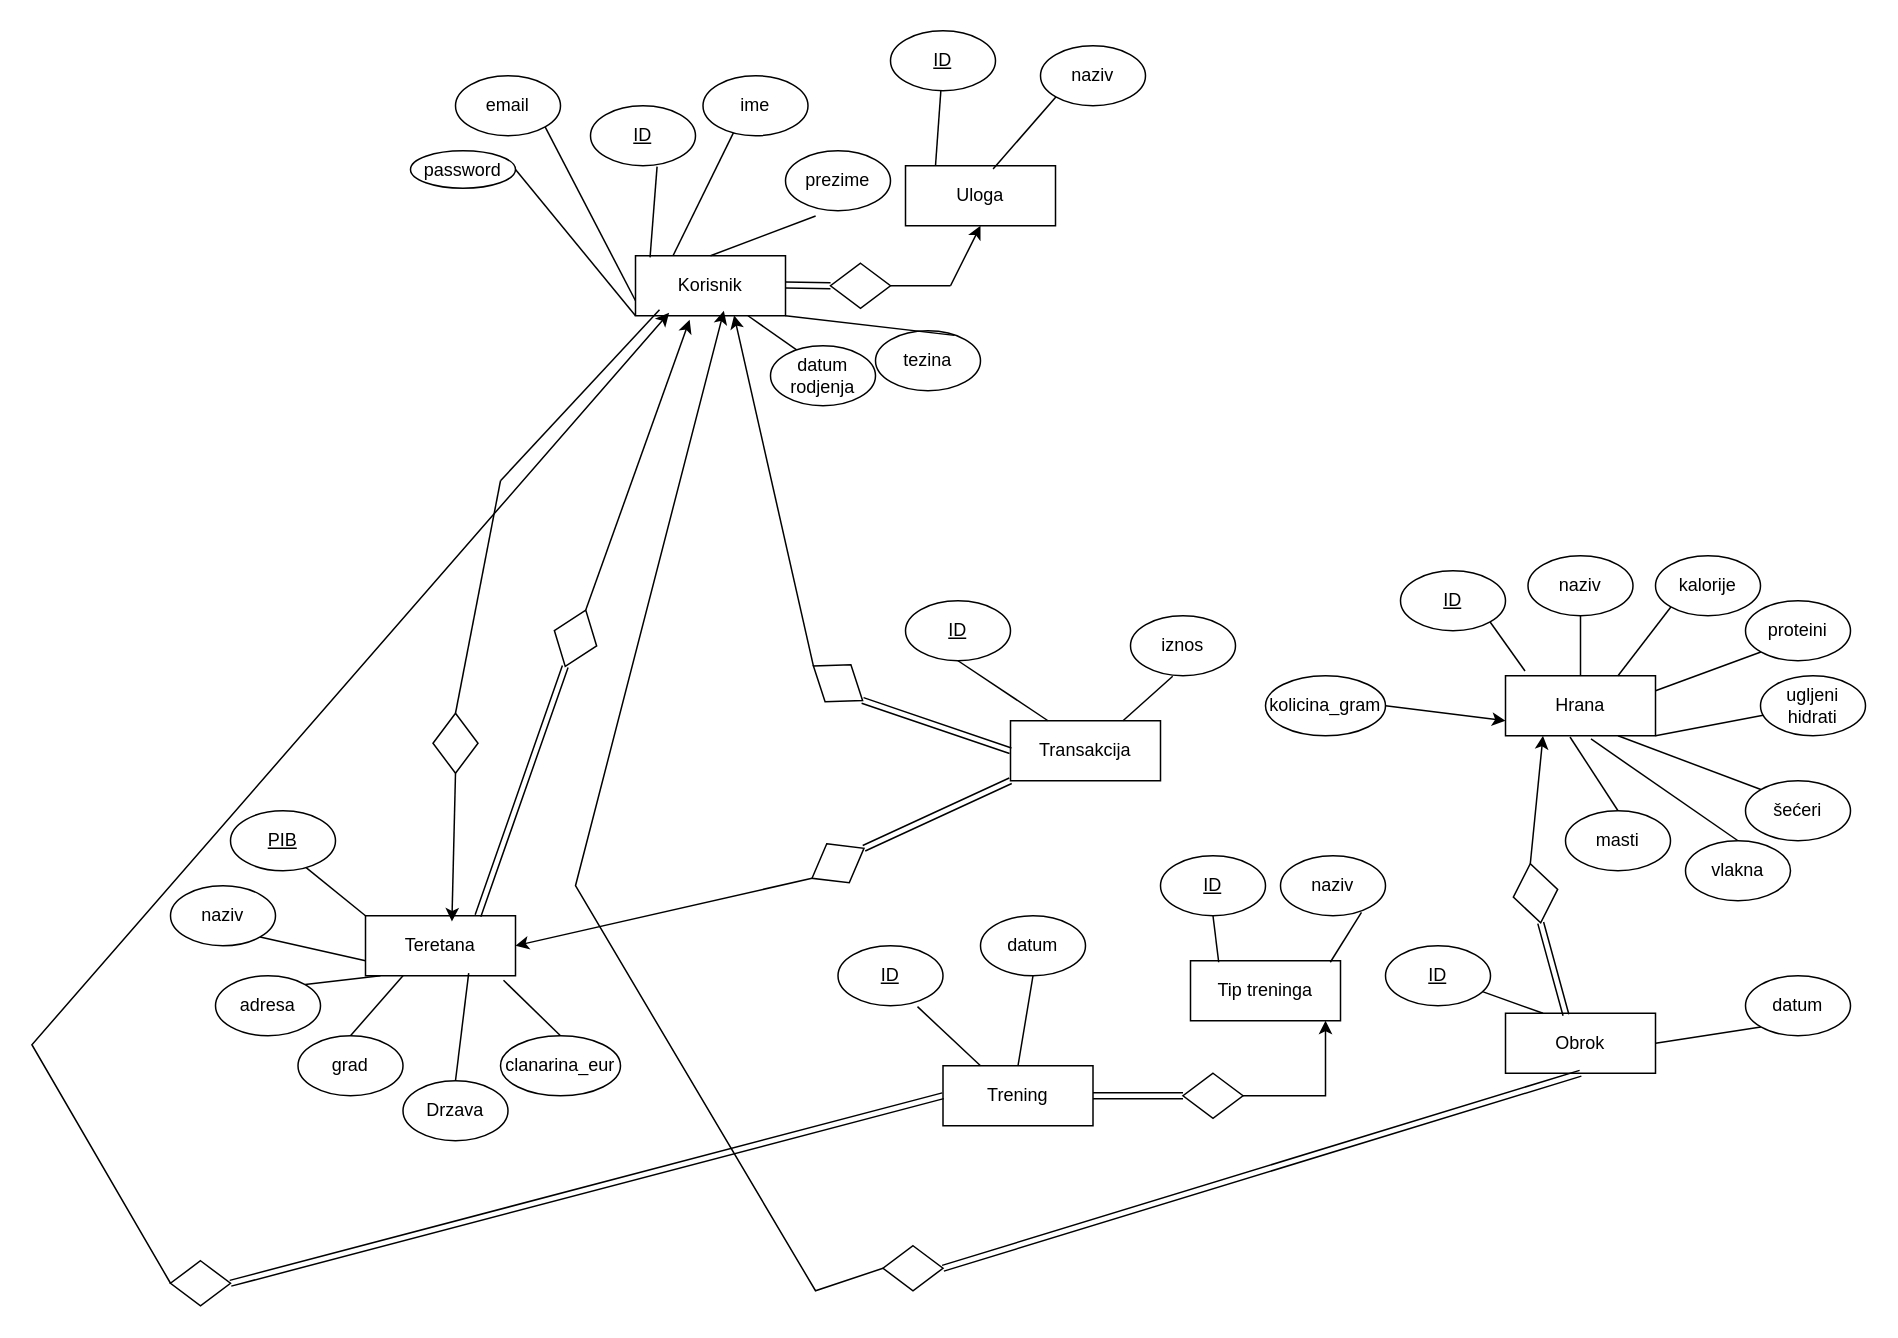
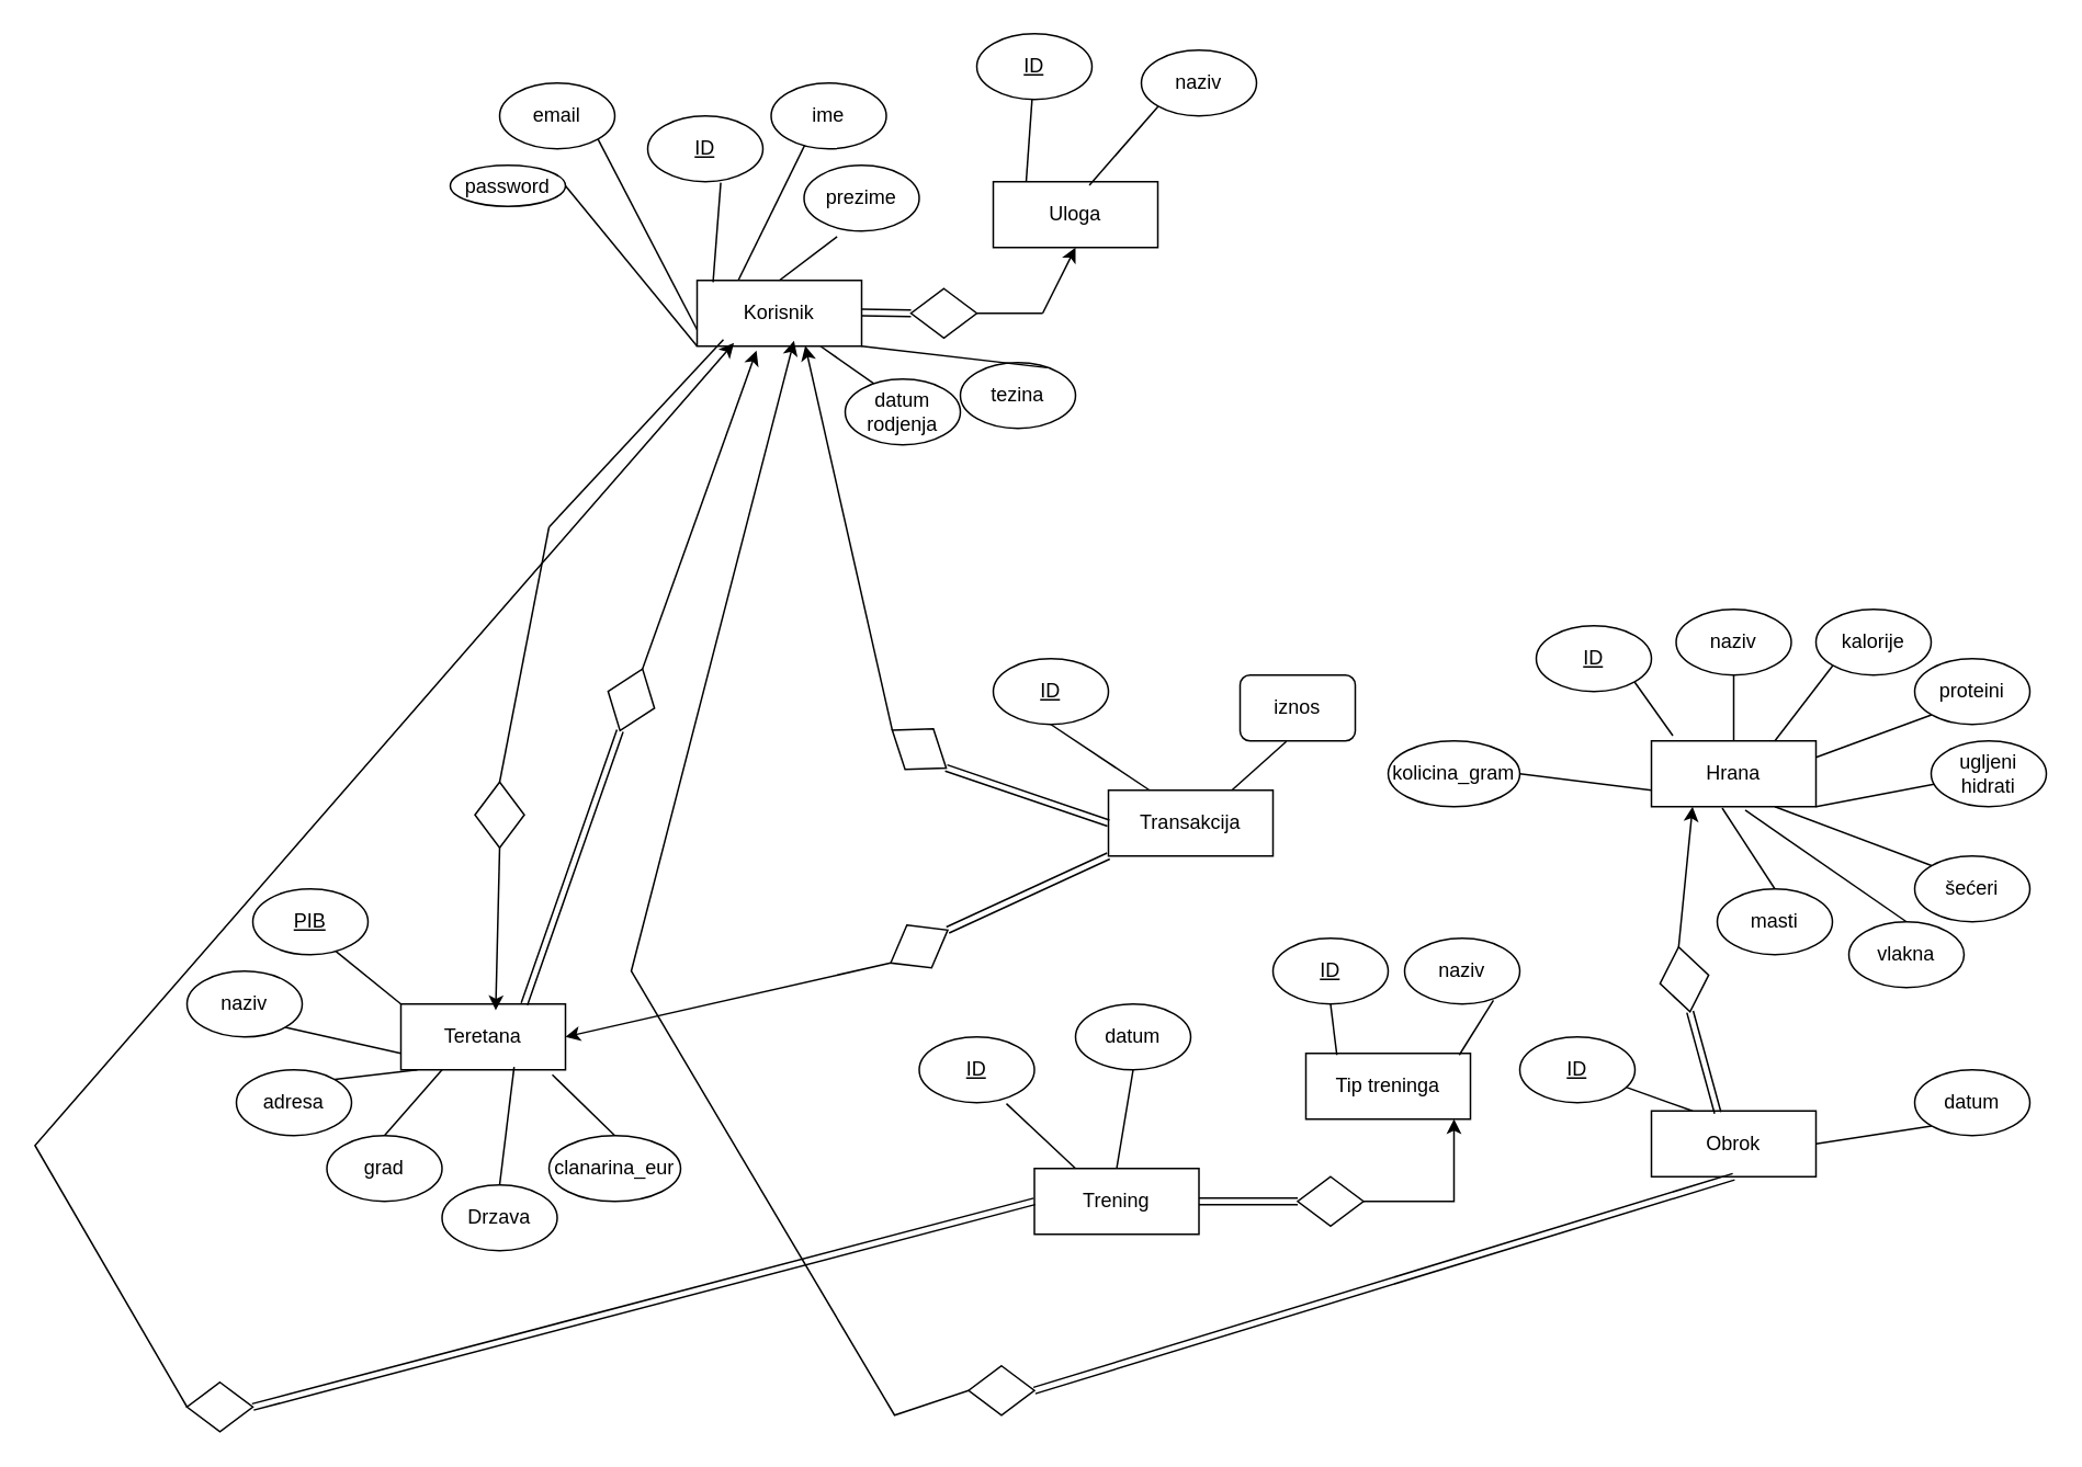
- <mxCell id="101" value="prezime" style="ellipse;whiteSpace=wrap;html=1;" vertex="1" parent="1"><mxGeometry x="523" y="100" width="70" height="40" as="geometry" /></mxCell>
+ <mxCell id="101" value="prezime" style="ellipse;whiteSpace=wrap;html=1;" vertex="1" parent="1"><mxGeometry x="488" y="100" width="70" height="40" as="geometry" /></mxCell>
- <mxCell id="96" value="iznos" style="ellipse;whiteSpace=wrap;html=1;" parent="1" vertex="1"><mxGeometry x="753" y="410" width="70" height="40" as="geometry" /></mxCell>
+ <mxCell id="96" value="iznos" style="whiteSpace=wrap;html=1;rounded=1;" parent="1" vertex="1"><mxGeometry x="753" y="410" width="70" height="40" as="geometry" /></mxCell>
- <mxCell id="109" value="" style="endArrow=classic;html=1;rounded=0;entryX=0;entryY=0.75;entryDx=0;entryDy=0;exitX=1;exitY=0.5;exitDx=0;exitDy=0;" edge="1" parent="1" source="110" target="58"><mxGeometry width="50" height="50" relative="1" as="geometry"><mxPoint x="943" y="470" as="sourcePoint" /><mxPoint x="923" y="470" as="targetPoint" /></mxGeometry></mxCell>
+ <mxCell id="109" value="" style="endArrow=none;html=1;rounded=0;entryX=0;entryY=0.75;entryDx=0;entryDy=0;exitX=1;exitY=0.5;exitDx=0;exitDy=0;" edge="1" parent="1" source="110" target="58"><mxGeometry width="50" height="50" relative="1" as="geometry"><mxPoint x="943" y="470" as="sourcePoint" /><mxPoint x="923" y="470" as="targetPoint" /></mxGeometry></mxCell>
